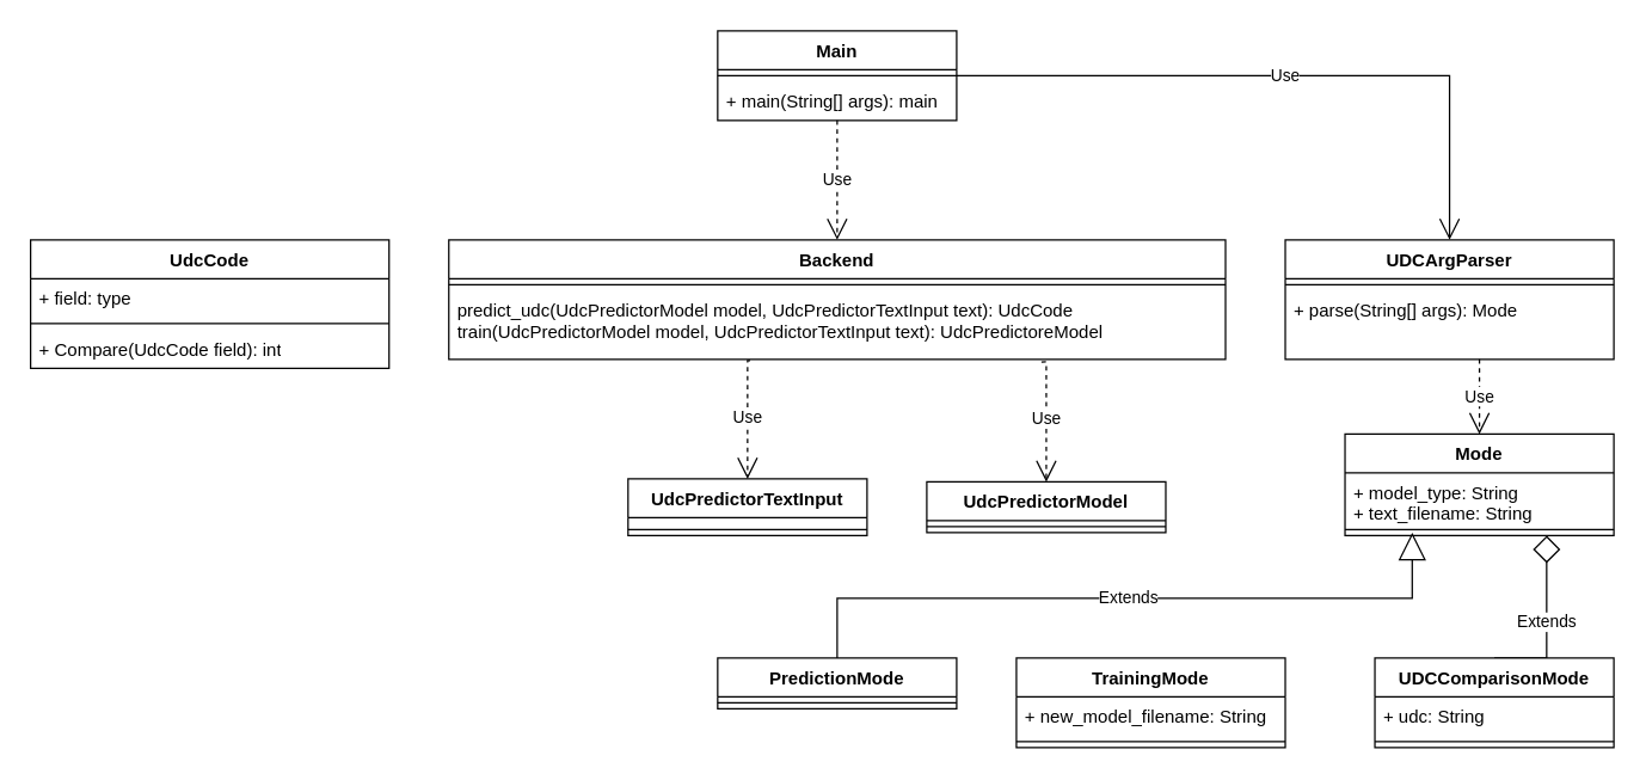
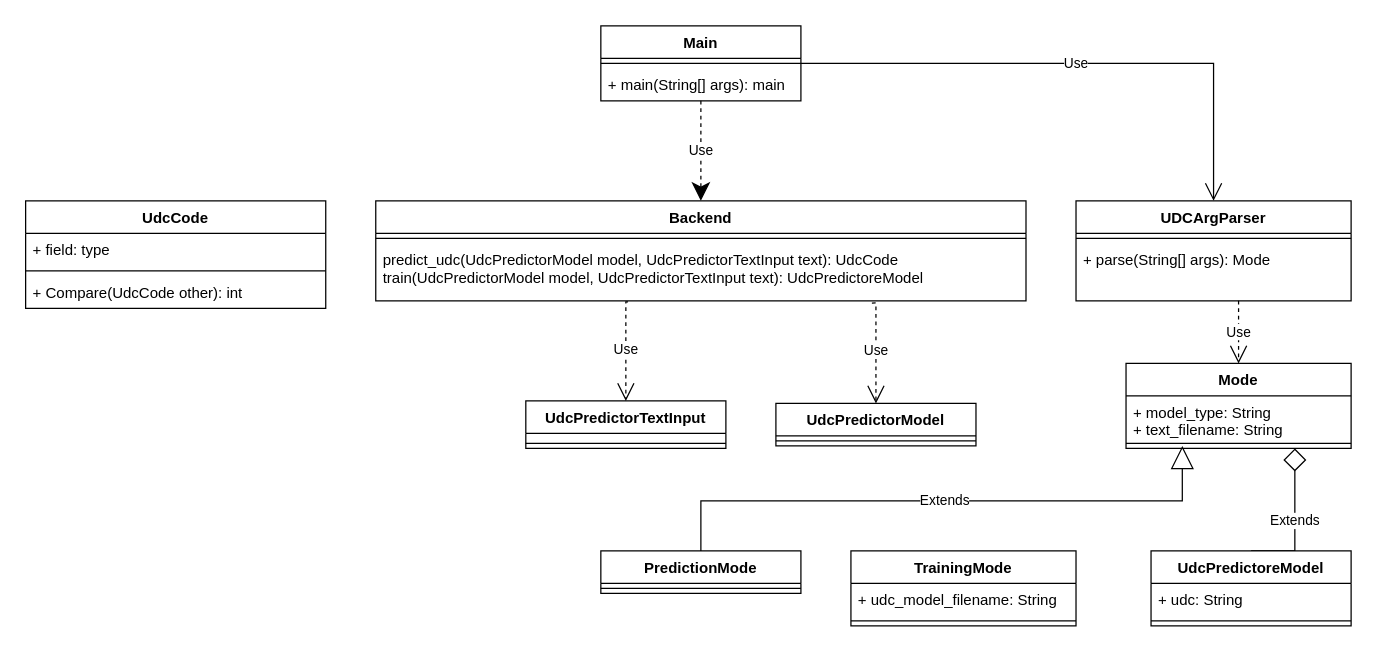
- <mxCell id="12" value="Use" style="endArrow=open;endSize=12;dashed=1;html=1;rounded=0;exitX=0.5;exitY=1;exitDx=0;exitDy=0;entryX=0.5;entryY=0;entryDx=0;entryDy=0;" parent="1" source="2" target="5" edge="1"><mxGeometry width="160" relative="1" as="geometry"><mxPoint x="480" y="210" as="sourcePoint" /><mxPoint x="640" y="210" as="targetPoint" /></mxGeometry></mxCell>
+ <mxCell id="12" value="Use" style="endArrow=classic;endSize=12;dashed=1;html=1;rounded=0;exitX=0.5;exitY=1;exitDx=0;exitDy=0;entryX=0.5;entryY=0;entryDx=0;entryDy=0;" parent="1" source="2" target="5" edge="1"><mxGeometry width="160" relative="1" as="geometry"><mxPoint x="480" y="210" as="sourcePoint" /><mxPoint x="640" y="210" as="targetPoint" /></mxGeometry></mxCell>
- <mxCell id="37" value="+ Compare(UdcCode field): int" style="text;strokeColor=none;fillColor=none;align=left;verticalAlign=top;spacingLeft=4;spacingRight=4;overflow=hidden;rotatable=0;points=[[0,0.5],[1,0.5]];portConstraint=eastwest;whiteSpace=wrap;html=1;" vertex="1" parent="34"><mxGeometry y="60" width="240" height="26" as="geometry" /></mxCell>
+ <mxCell id="37" value="+ Compare(UdcCode other): int" style="text;strokeColor=none;fillColor=none;align=left;verticalAlign=top;spacingLeft=4;spacingRight=4;overflow=hidden;rotatable=0;points=[[0,0.5],[1,0.5]];portConstraint=eastwest;whiteSpace=wrap;html=1;" vertex="1" parent="34"><mxGeometry y="60" width="240" height="26" as="geometry" /></mxCell>
- <mxCell id="20" value="UDCComparisonMode" style="swimlane;fontStyle=1;align=center;verticalAlign=top;childLayout=stackLayout;horizontal=1;startSize=26;horizontalStack=0;resizeParent=1;resizeParentMax=0;resizeLast=0;collapsible=1;marginBottom=0;whiteSpace=wrap;html=1;" parent="1" vertex="1"><mxGeometry x="920" y="440" width="160" height="60" as="geometry" /></mxCell>
+ <mxCell id="20" value="UdcPredictoreModel" style="swimlane;fontStyle=1;align=center;verticalAlign=top;childLayout=stackLayout;horizontal=1;startSize=26;horizontalStack=0;resizeParent=1;resizeParentMax=0;resizeLast=0;collapsible=1;marginBottom=0;whiteSpace=wrap;html=1;" parent="1" vertex="1"><mxGeometry x="920" y="440" width="160" height="60" as="geometry" /></mxCell>
- <mxCell id="24" value="+ new_model_filename: String" style="text;strokeColor=none;fillColor=none;align=left;verticalAlign=top;spacingLeft=4;spacingRight=4;overflow=hidden;rotatable=0;points=[[0,0.5],[1,0.5]];portConstraint=eastwest;whiteSpace=wrap;html=1;" parent="23" vertex="1"><mxGeometry y="26" width="180" height="26" as="geometry" /></mxCell>
+ <mxCell id="24" value="+ udc_model_filename: String" style="text;strokeColor=none;fillColor=none;align=left;verticalAlign=top;spacingLeft=4;spacingRight=4;overflow=hidden;rotatable=0;points=[[0,0.5],[1,0.5]];portConstraint=eastwest;whiteSpace=wrap;html=1;" parent="23" vertex="1"><mxGeometry y="26" width="180" height="26" as="geometry" /></mxCell>
